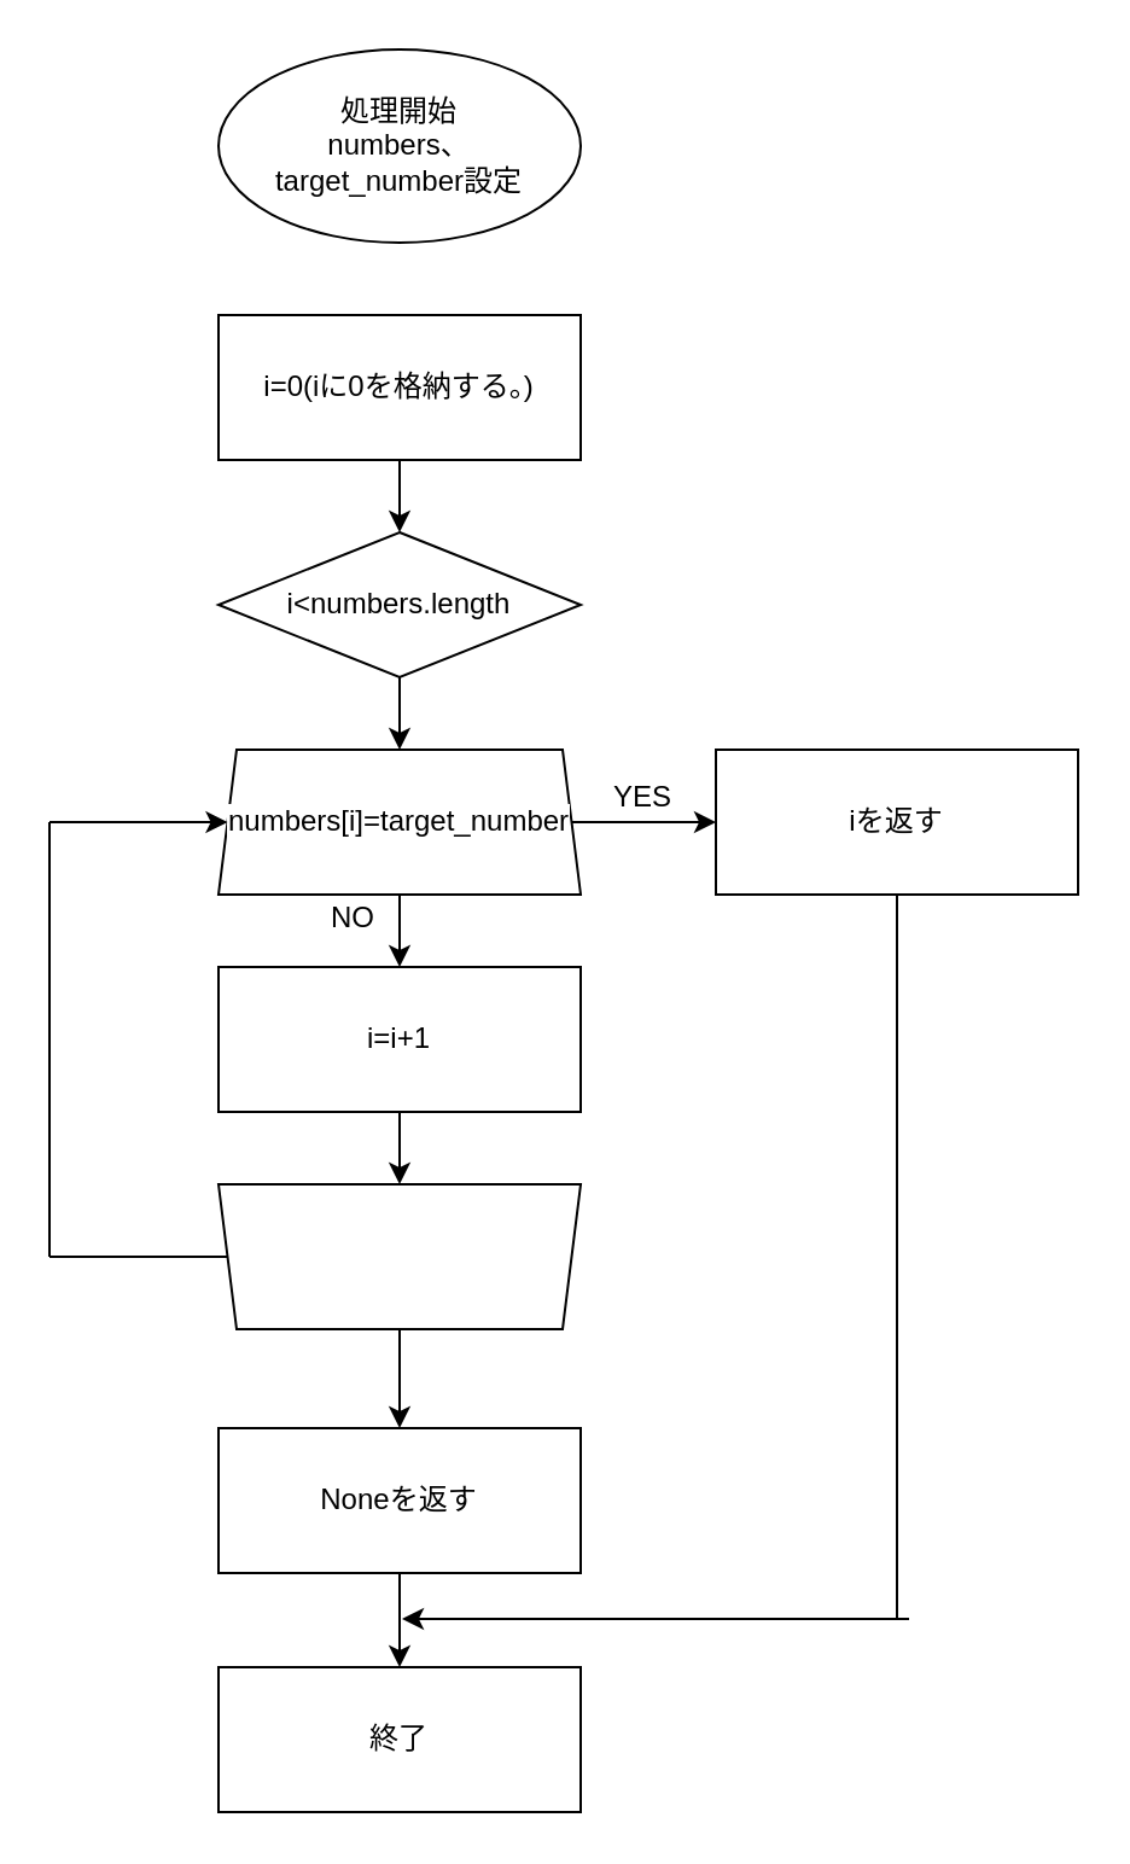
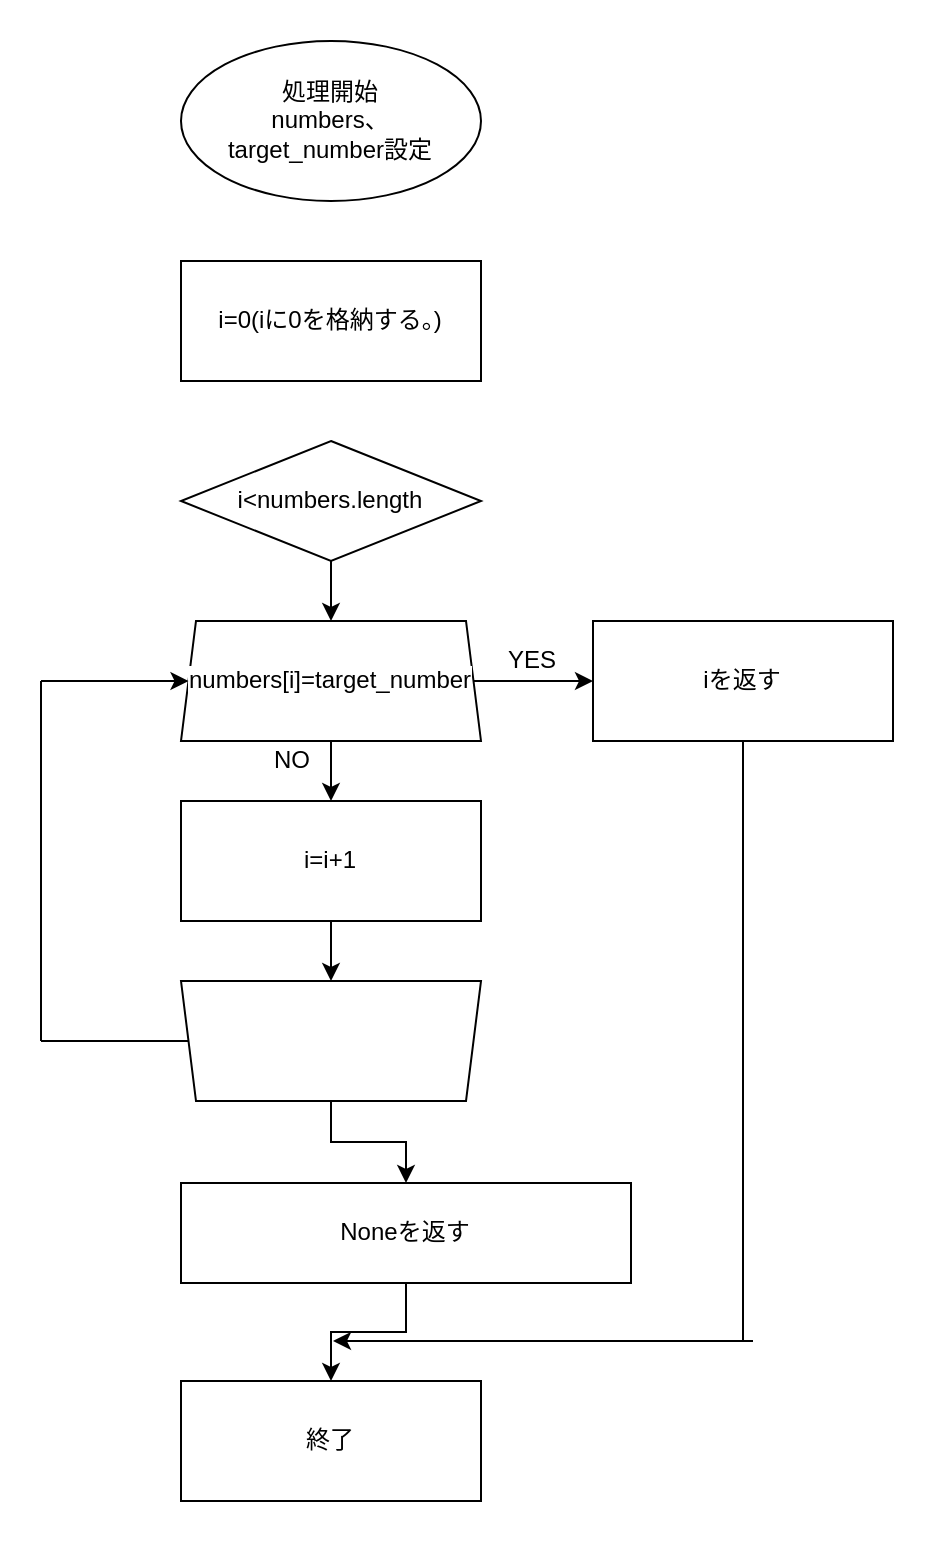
- <mxCell id="3" style="edgeStyle=orthogonalEdgeStyle;rounded=0;orthogonalLoop=1;jettySize=auto;html=1;exitX=0.5;exitY=1;exitDx=0;exitDy=0;entryX=0.5;entryY=0;entryDx=0;entryDy=0;" edge="1" parent="1" source="4" target="6"><mxGeometry relative="1" as="geometry" /></mxCell>
- <mxCell id="20" value="Noneを返す" style="rounded=0;whiteSpace=wrap;html=1;" vertex="1" parent="1"><mxGeometry x="90" y="591" width="150" height="60" as="geometry" /></mxCell>
+ <mxCell id="20" value="Noneを返す" style="rounded=0;whiteSpace=wrap;html=1;" vertex="1" parent="1"><mxGeometry x="90" y="591" width="225" height="50" as="geometry" /></mxCell>
